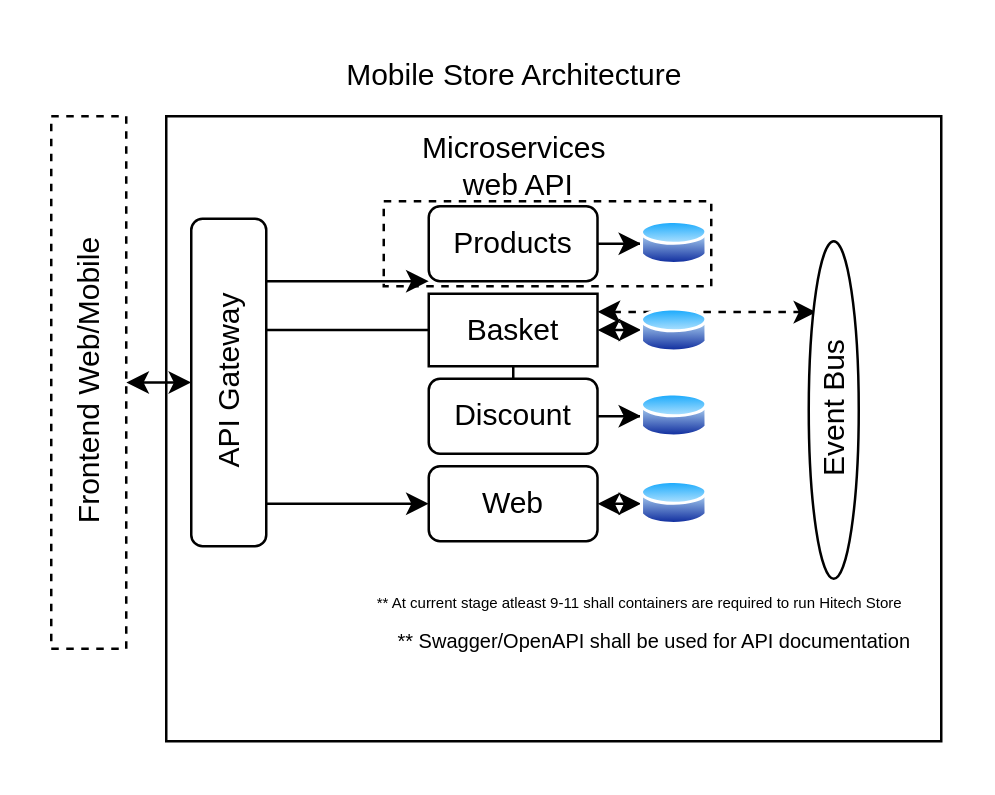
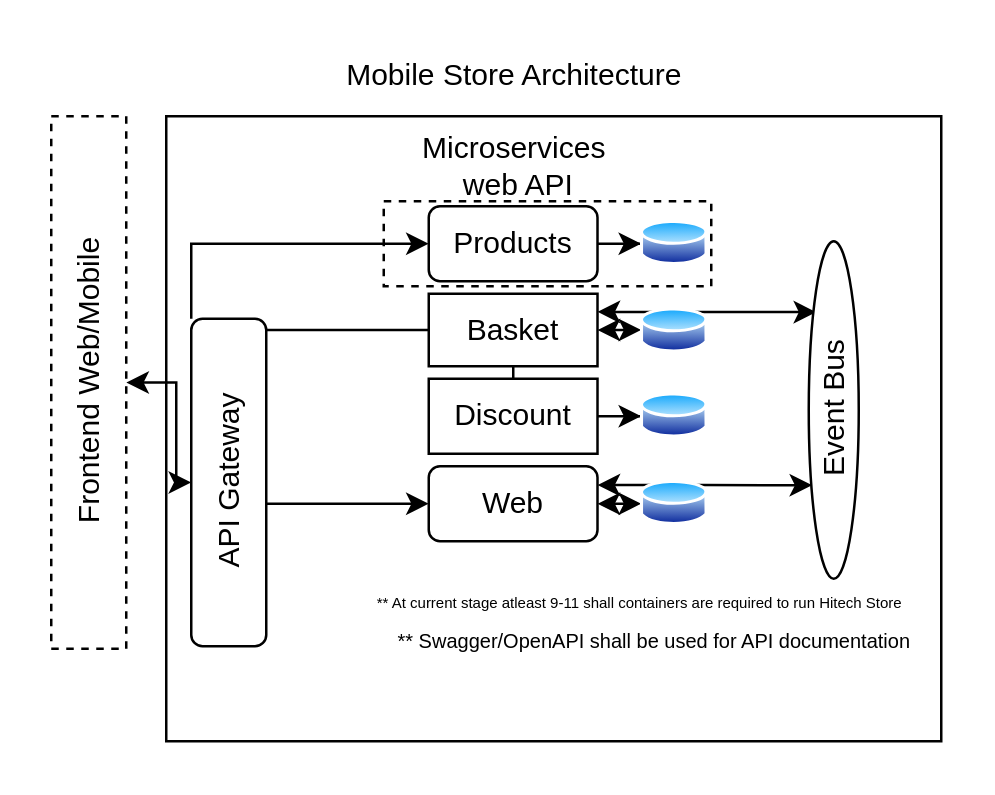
- <mxCell id="8" style="edgeStyle=orthogonalEdgeStyle;rounded=0;orthogonalLoop=1;jettySize=auto;html=1;exitX=1;exitY=0.25;exitDx=0;exitDy=0;entryX=0.15;entryY=0.21;entryDx=0;entryDy=0;entryPerimeter=0;startArrow=classic;startFill=1;dashed=1;" edge="1" parent="1" source="9" target="19"><mxGeometry relative="1" as="geometry" /></mxCell>
+ <mxCell id="8" style="edgeStyle=orthogonalEdgeStyle;rounded=0;orthogonalLoop=1;jettySize=auto;html=1;exitX=1;exitY=0.25;exitDx=0;exitDy=0;entryX=0.15;entryY=0.21;entryDx=0;entryDy=0;entryPerimeter=0;startArrow=classic;startFill=1;" edge="1" parent="1" source="9" target="19"><mxGeometry relative="1" as="geometry" /></mxCell>
- <mxCell id="23" value="API Gateway" style="rounded=1;whiteSpace=wrap;html=1;horizontal=0;" parent="1" vertex="1"><mxGeometry x="76" y="87" width="30" height="131" as="geometry" /></mxCell>
+ <mxCell id="23" value="API Gateway" style="rounded=1;whiteSpace=wrap;html=1;horizontal=0;" parent="1" vertex="1"><mxGeometry x="76" y="127" width="30" height="131" as="geometry" /></mxCell>
- <mxCell id="11" value="Discount" style="rounded=1;whiteSpace=wrap;html=1;" parent="1" vertex="1"><mxGeometry x="171" y="151" width="67.5" height="30" as="geometry" /></mxCell>
+ <mxCell id="11" value="Discount" style="whiteSpace=wrap;html=1;rounded=0;" parent="1" vertex="1"><mxGeometry x="171" y="151" width="67.5" height="30" as="geometry" /></mxCell>
+ <mxCell id="16" style="edgeStyle=orthogonalEdgeStyle;rounded=0;orthogonalLoop=1;jettySize=auto;html=1;exitX=1;exitY=0.25;exitDx=0;exitDy=0;entryX=0.07;entryY=0.723;entryDx=0;entryDy=0;entryPerimeter=0;startArrow=classic;startFill=1;" edge="1" parent="1" source="17" target="19"><mxGeometry relative="1" as="geometry" /></mxCell>
